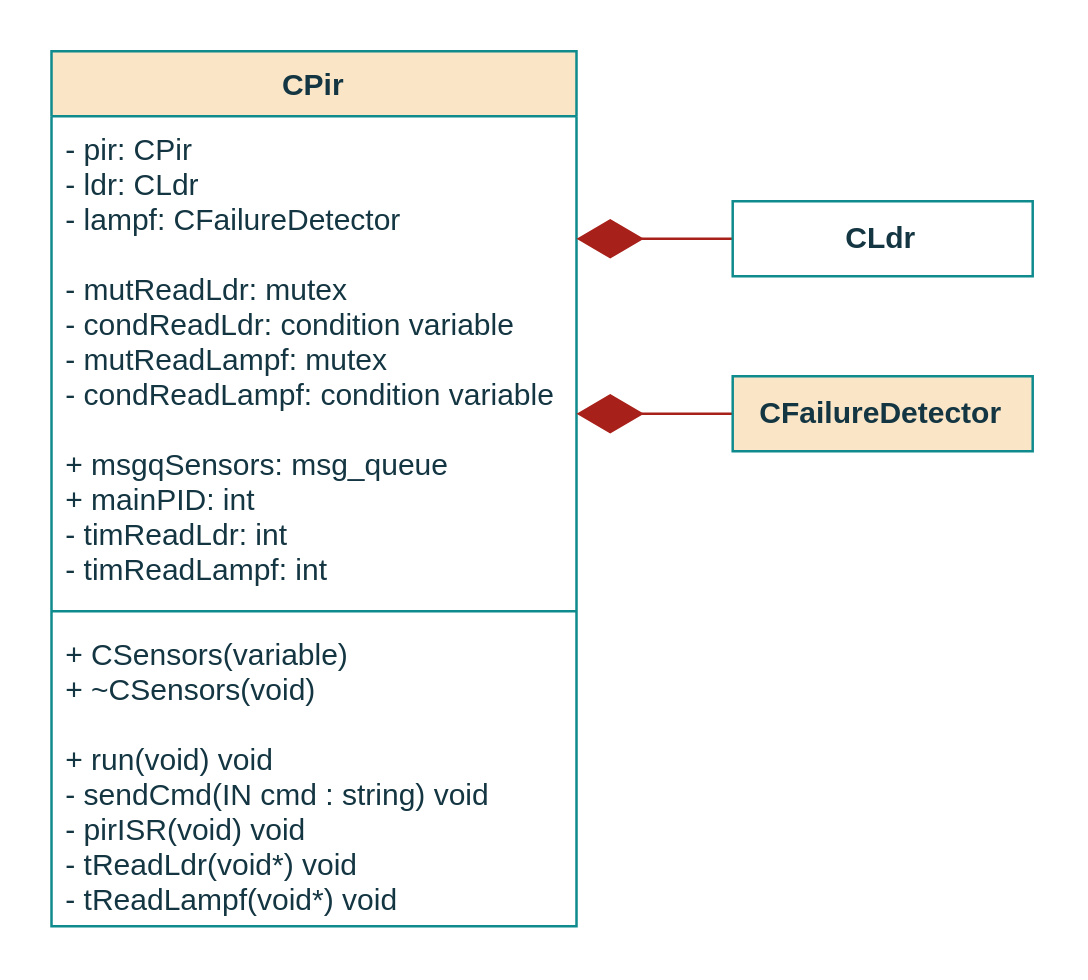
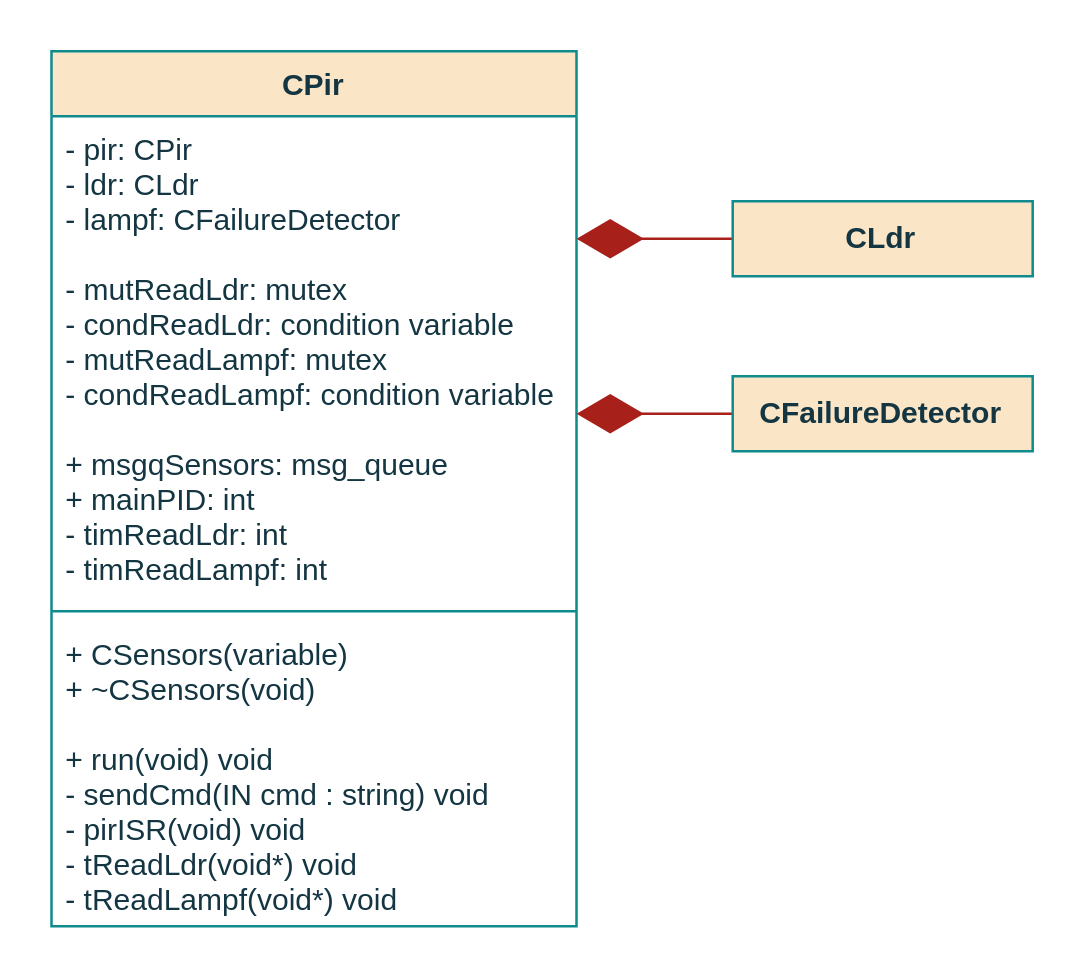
- <mxCell id="7" value="CLdr" style="rounded=0;whiteSpace=wrap;html=1;sketch=0;fontColor=#143642;strokeColor=#0F8B8D;fillColor=#ffffff;fontStyle=1;" vertex="1" parent="1"><mxGeometry x="292.48" y="80" width="120" height="30" as="geometry" /></mxCell>
+ <mxCell id="7" value="CLdr" style="rounded=0;whiteSpace=wrap;html=1;sketch=0;fontColor=#143642;strokeColor=#0F8B8D;fillColor=#FAE5C7;fontStyle=1" vertex="1" parent="1"><mxGeometry x="292.48" y="80" width="120" height="30" as="geometry" /></mxCell>
